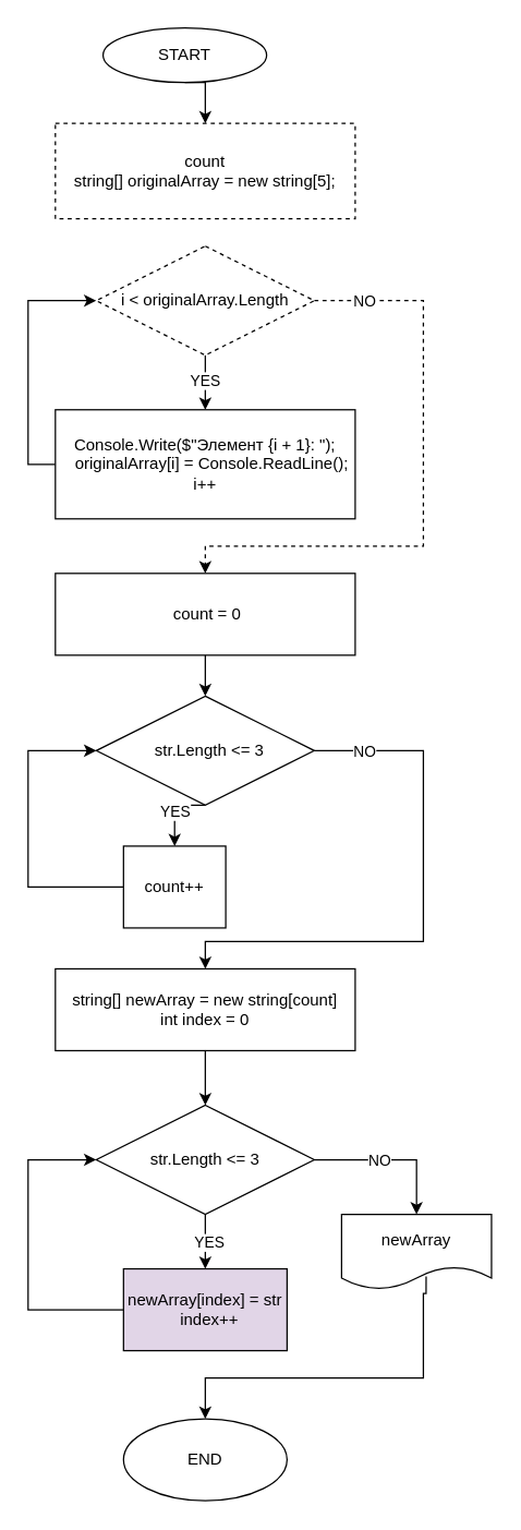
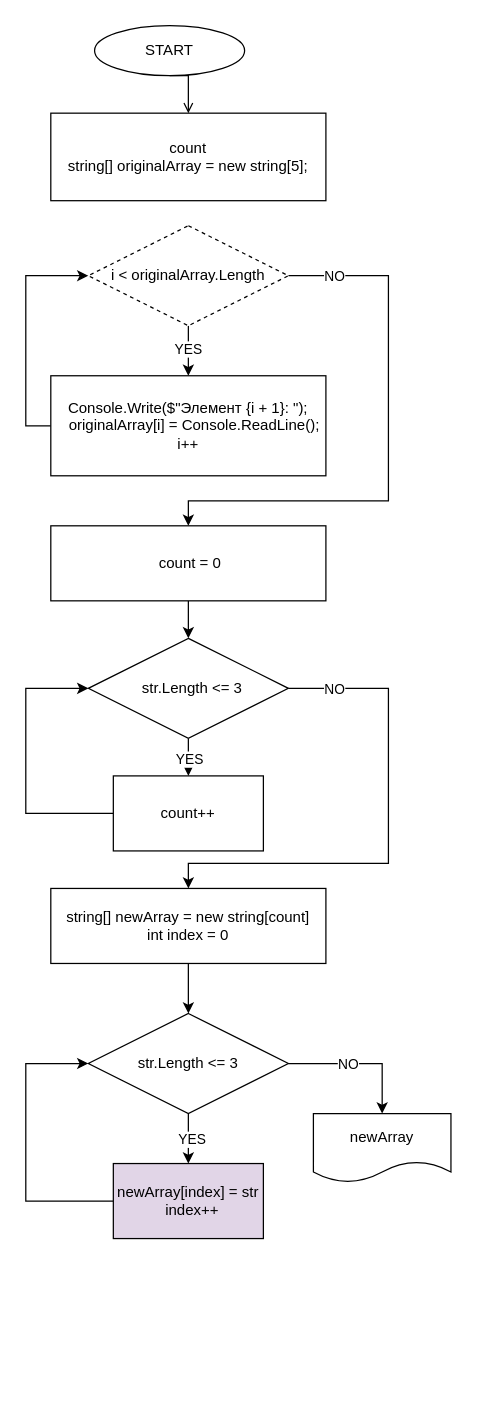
- <mxCell id="2" style="edgeStyle=orthogonalEdgeStyle;rounded=0;orthogonalLoop=1;jettySize=auto;html=1;exitX=0.5;exitY=1;exitDx=0;exitDy=0;entryX=0.5;entryY=0;entryDx=0;entryDy=0;" edge="1" parent="1" source="3" target="4"><mxGeometry relative="1" as="geometry" /></mxCell>
+ <mxCell id="2" style="edgeStyle=orthogonalEdgeStyle;rounded=0;orthogonalLoop=1;jettySize=auto;html=1;exitX=0.5;exitY=1;exitDx=0;exitDy=0;entryX=0.5;entryY=0;entryDx=0;entryDy=0;endArrow=open;" edge="1" parent="1" source="3" target="4"><mxGeometry relative="1" as="geometry" /></mxCell>
- <mxCell id="4" value="count&lt;br&gt;string[] originalArray = new string[5];" style="rounded=0;whiteSpace=wrap;html=1;dashed=1;" vertex="1" parent="1"><mxGeometry x="40" y="90" width="220" height="70" as="geometry" /></mxCell>
+ <mxCell id="4" value="count&lt;br&gt;string[] originalArray = new string[5];" style="rounded=0;whiteSpace=wrap;html=1;" vertex="1" parent="1"><mxGeometry x="40" y="90" width="220" height="70" as="geometry" /></mxCell>
- <mxCell id="7" style="edgeStyle=orthogonalEdgeStyle;rounded=0;orthogonalLoop=1;jettySize=auto;html=1;entryX=0.5;entryY=0;entryDx=0;entryDy=0;exitX=1;exitY=0.5;exitDx=0;exitDy=0;dashed=1;" edge="1" parent="1" source="9" target="13"><mxGeometry relative="1" as="geometry"><mxPoint x="190" y="220" as="sourcePoint" /><mxPoint x="150" y="450" as="targetPoint" /><Array as="points"><mxPoint x="310" y="220" /><mxPoint x="310" y="400" /><mxPoint x="150" y="400" /></Array></mxGeometry></mxCell>
+ <mxCell id="7" style="edgeStyle=orthogonalEdgeStyle;rounded=0;orthogonalLoop=1;jettySize=auto;html=1;entryX=0.5;entryY=0;entryDx=0;entryDy=0;exitX=1;exitY=0.5;exitDx=0;exitDy=0;" edge="1" parent="1" source="9" target="13"><mxGeometry relative="1" as="geometry"><mxPoint x="190" y="220" as="sourcePoint" /><mxPoint x="150" y="450" as="targetPoint" /><Array as="points"><mxPoint x="310" y="220" /><mxPoint x="310" y="400" /><mxPoint x="150" y="400" /></Array></mxGeometry></mxCell>
- <mxCell id="20" value="count++" style="rounded=0;whiteSpace=wrap;html=1;" vertex="1" parent="1"><mxGeometry x="90" y="620" width="75" height="60" as="geometry" /></mxCell>
+ <mxCell id="20" value="count++" style="rounded=0;whiteSpace=wrap;html=1;" vertex="1" parent="1"><mxGeometry x="90" y="620" width="120" height="60" as="geometry" /></mxCell>
- <mxCell id="30" style="edgeStyle=orthogonalEdgeStyle;rounded=0;orthogonalLoop=1;jettySize=auto;html=1;entryX=0.5;entryY=0;entryDx=0;entryDy=0;exitX=0.564;exitY=0.829;exitDx=0;exitDy=0;exitPerimeter=0;" edge="1" parent="1" source="31" target="32"><mxGeometry relative="1" as="geometry"><Array as="points"><mxPoint x="310" y="948" /><mxPoint x="310" y="1010" /><mxPoint x="150" y="1010" /></Array></mxGeometry></mxCell>
- <mxCell id="32" value="END" style="ellipse;whiteSpace=wrap;html=1;" vertex="1" parent="1"><mxGeometry x="90" y="1040" width="120" height="60" as="geometry" /></mxCell>
